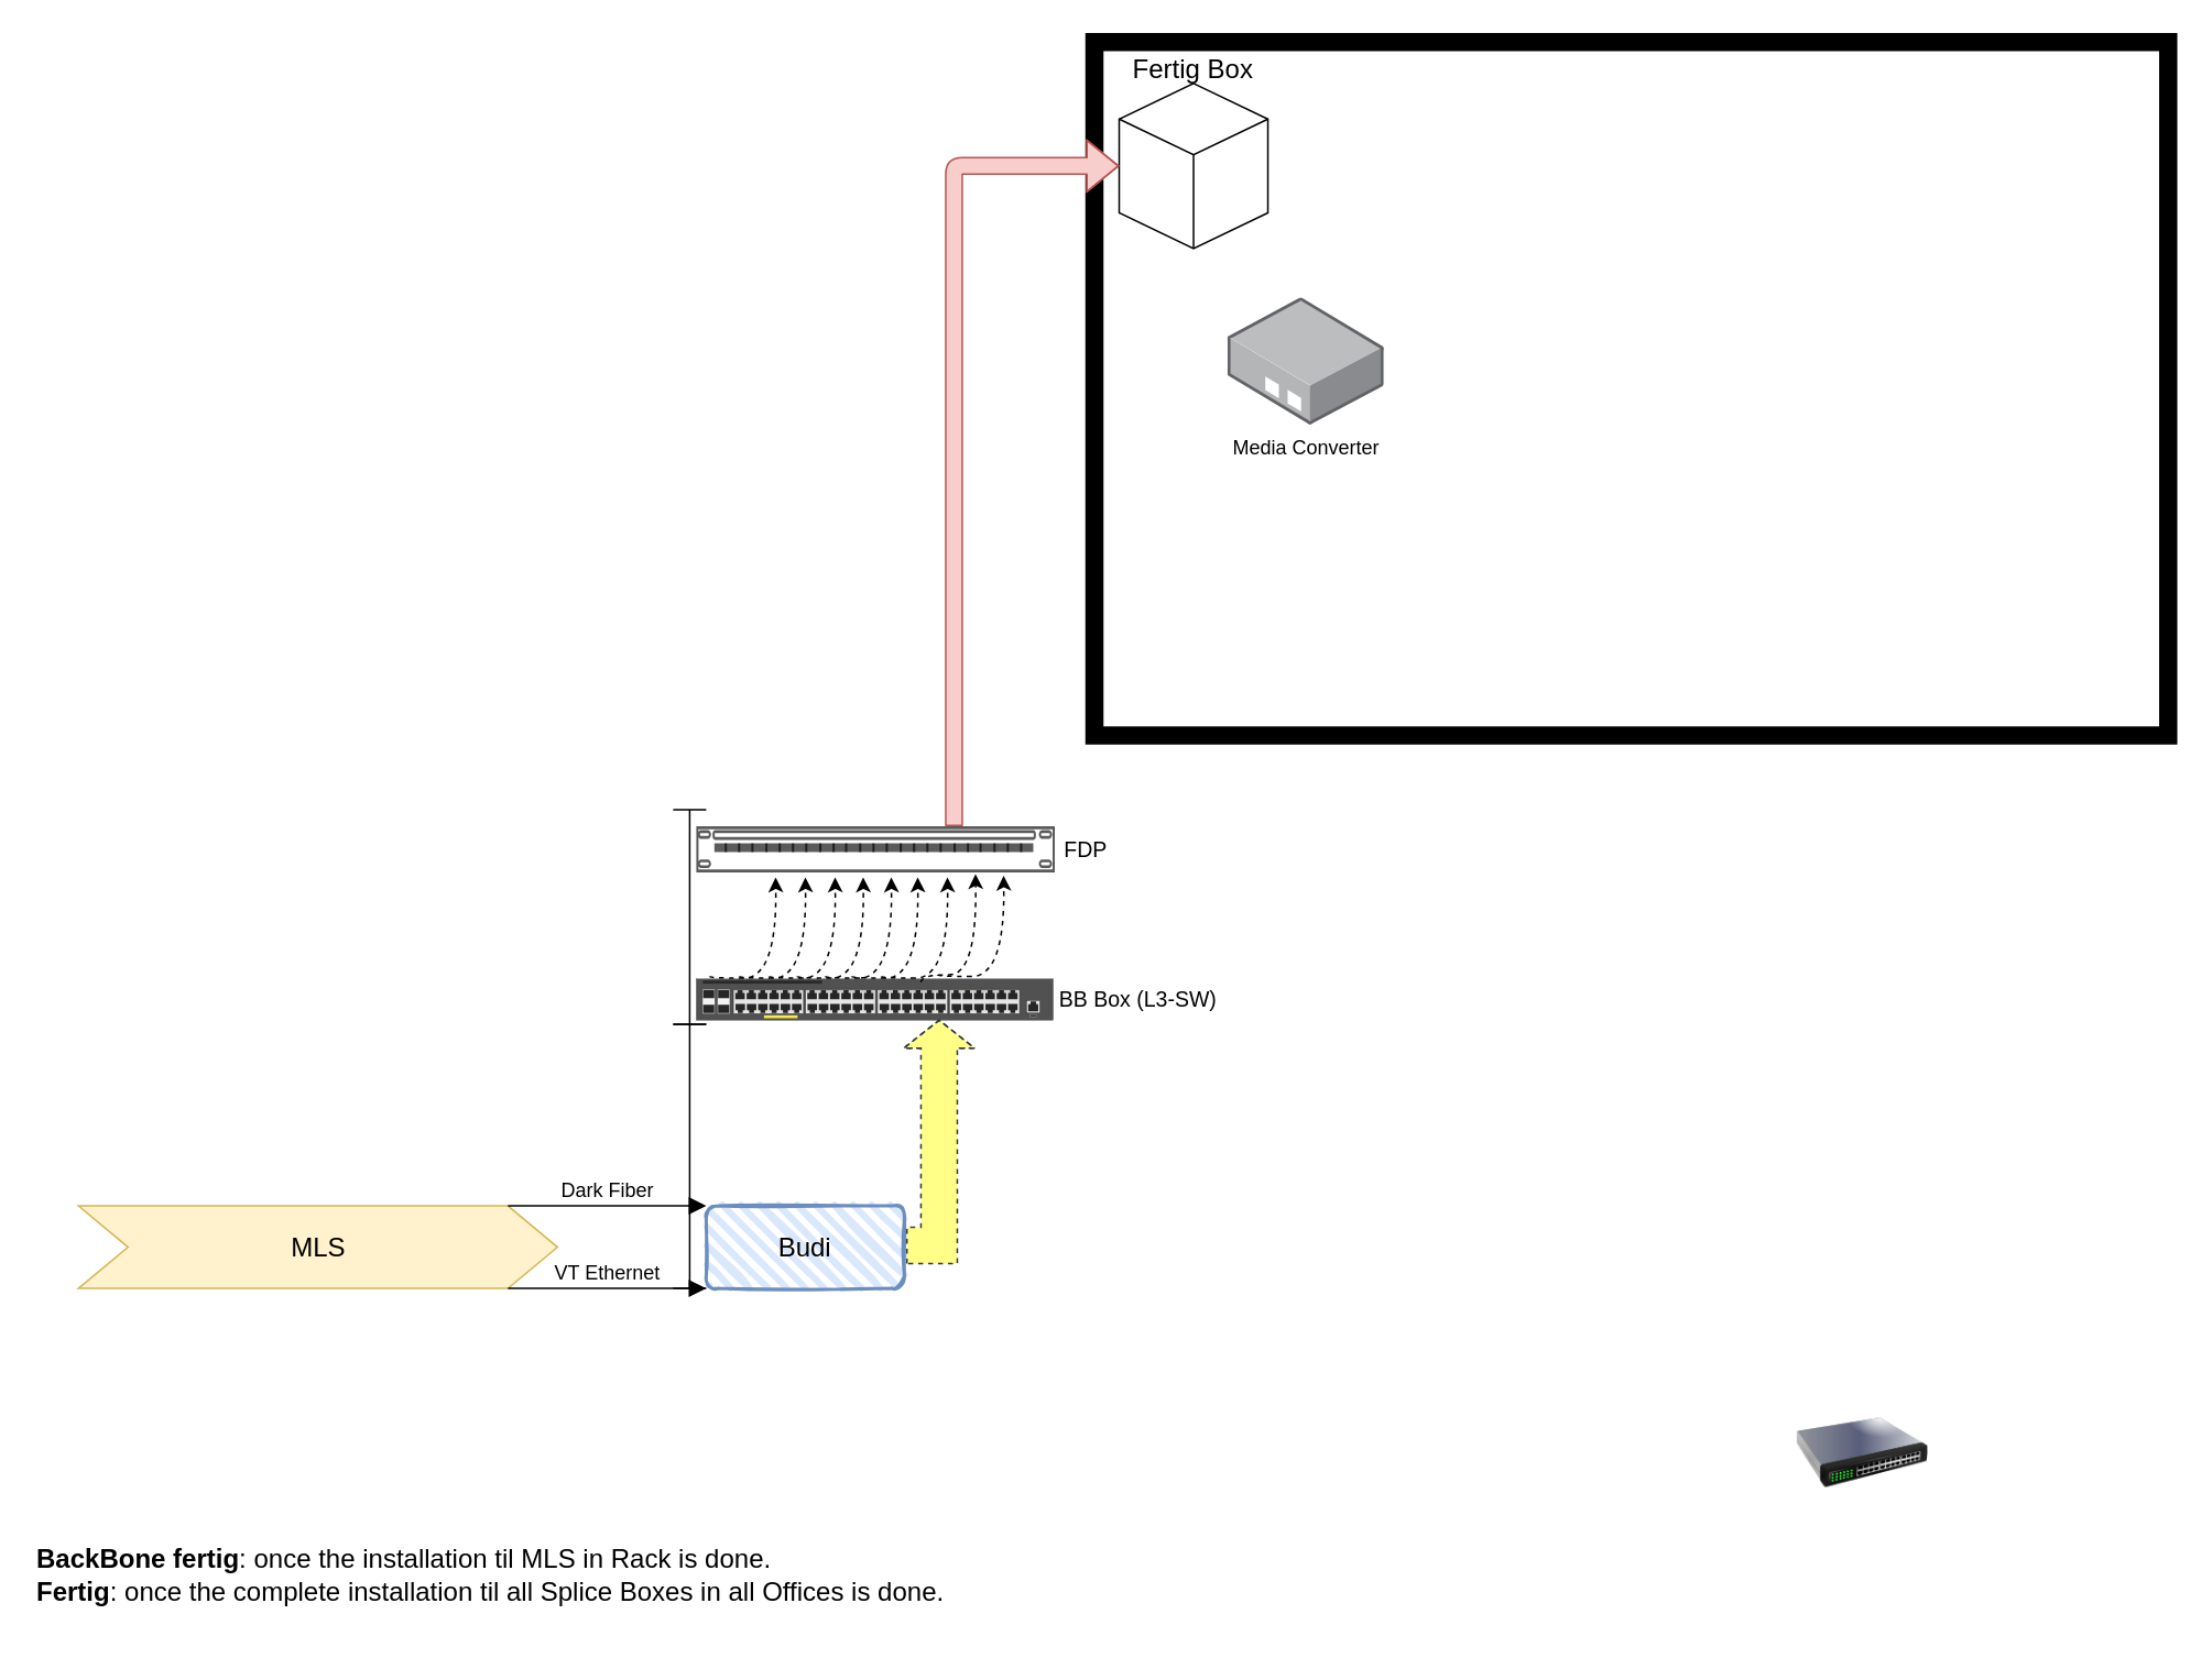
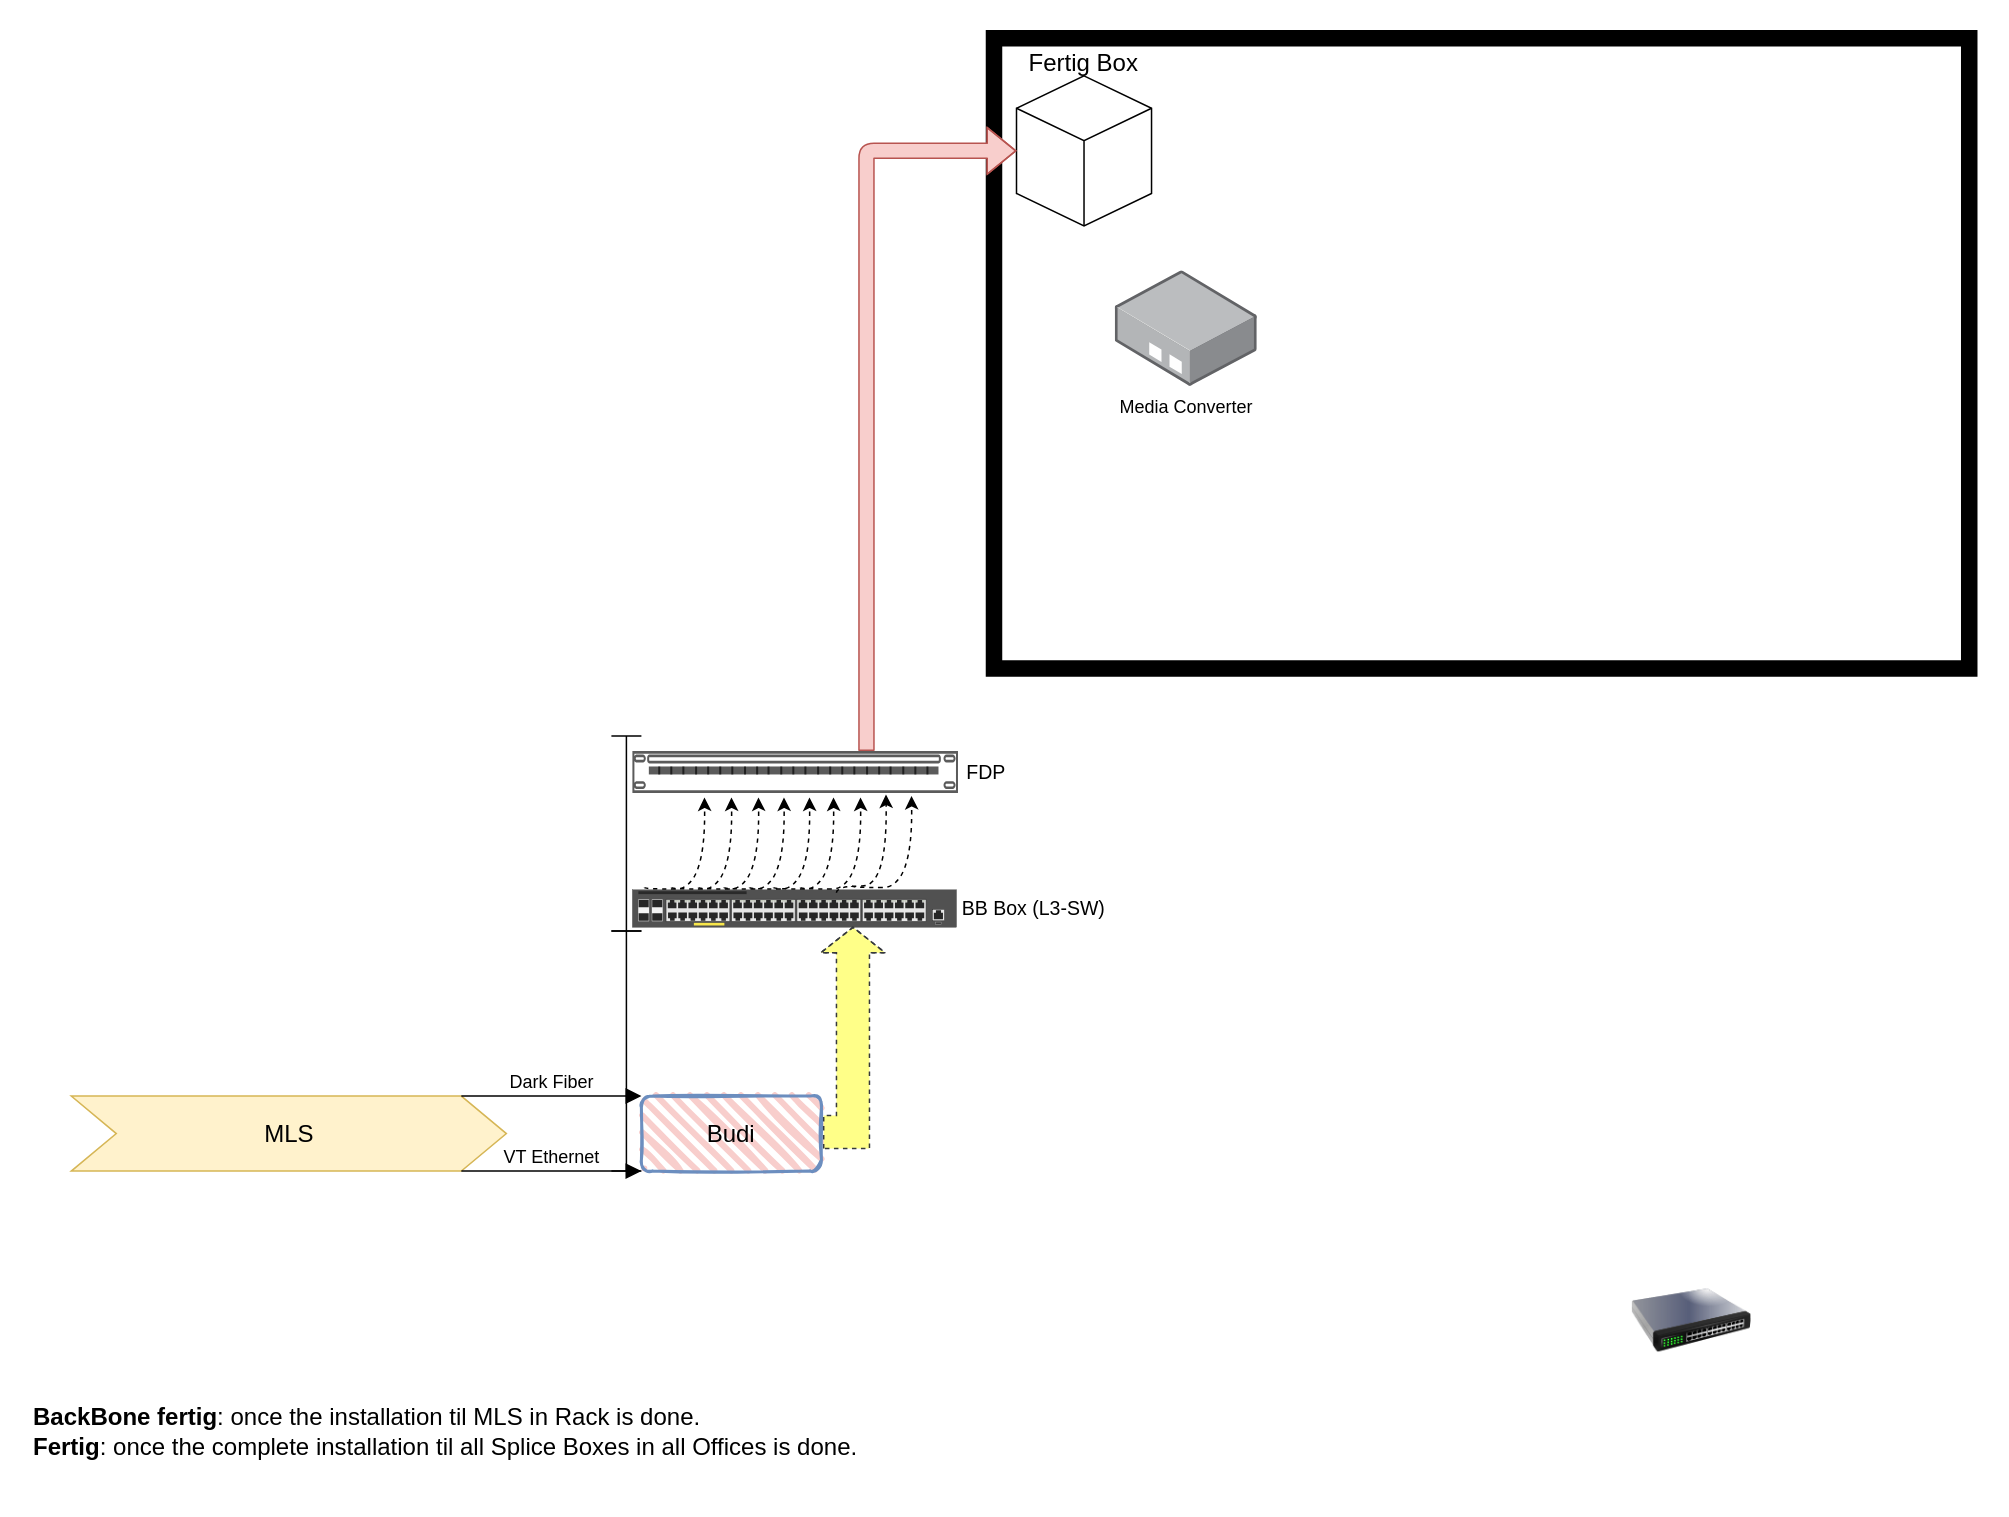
- <mxCell id="5" value="Budi" style="rounded=1;strokeWidth=2;fillWeight=4;hachureGap=8;hachureAngle=45;fillColor=#dae8fc;sketch=1;fontSize=16;flipH=0;labelBorderColor=none;labelBackgroundColor=none;html=1;whiteSpace=wrap;strokeColor=#6c8ebf;" vertex="1" parent="1"><mxGeometry x="427" y="730" width="120" height="50" as="geometry" /></mxCell>
+ <mxCell id="5" value="Budi" style="rounded=1;strokeWidth=2;fillWeight=4;hachureGap=8;hachureAngle=45;fillColor=#f8cecc;sketch=1;fontSize=16;flipH=0;labelBorderColor=none;labelBackgroundColor=none;html=1;whiteSpace=wrap;strokeColor=#6c8ebf;" vertex="1" parent="1"><mxGeometry x="427" y="730" width="120" height="50" as="geometry" /></mxCell>
